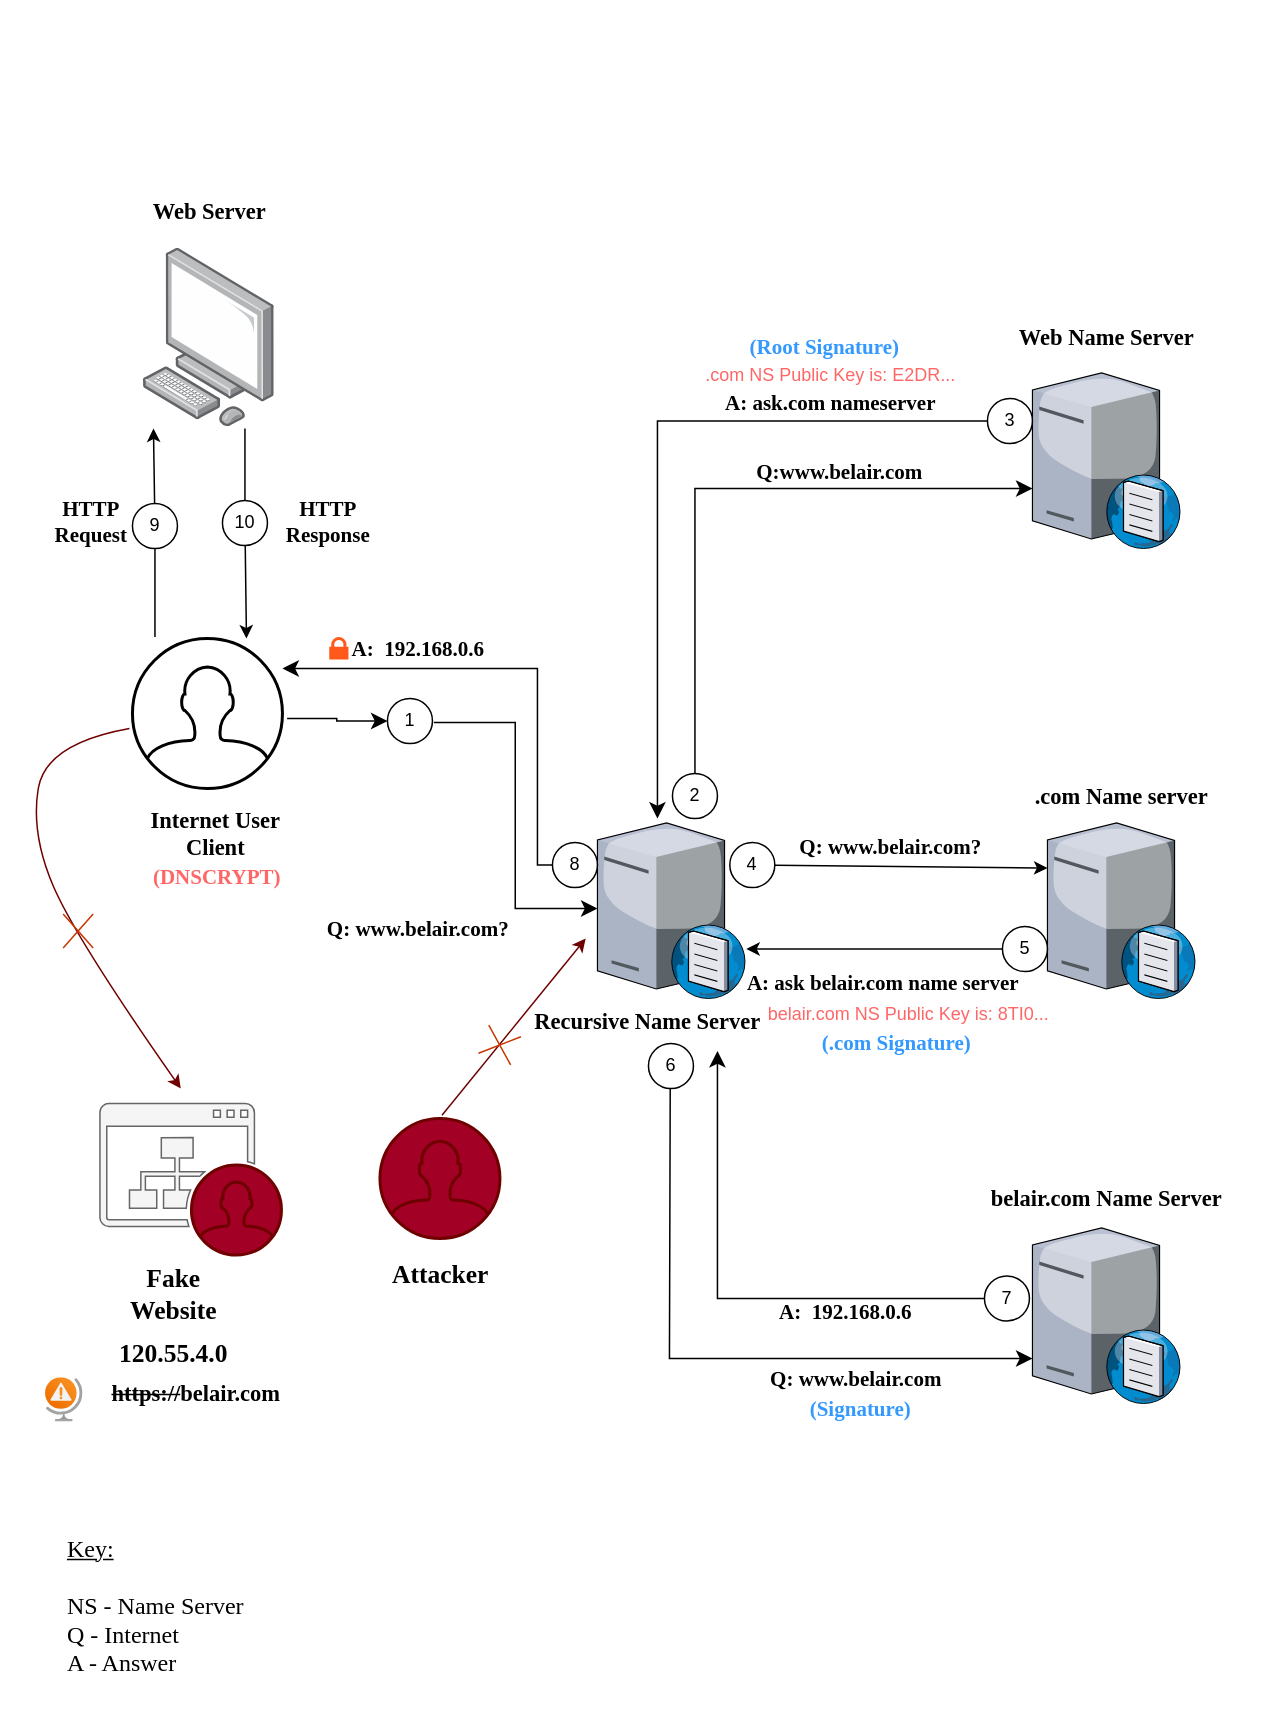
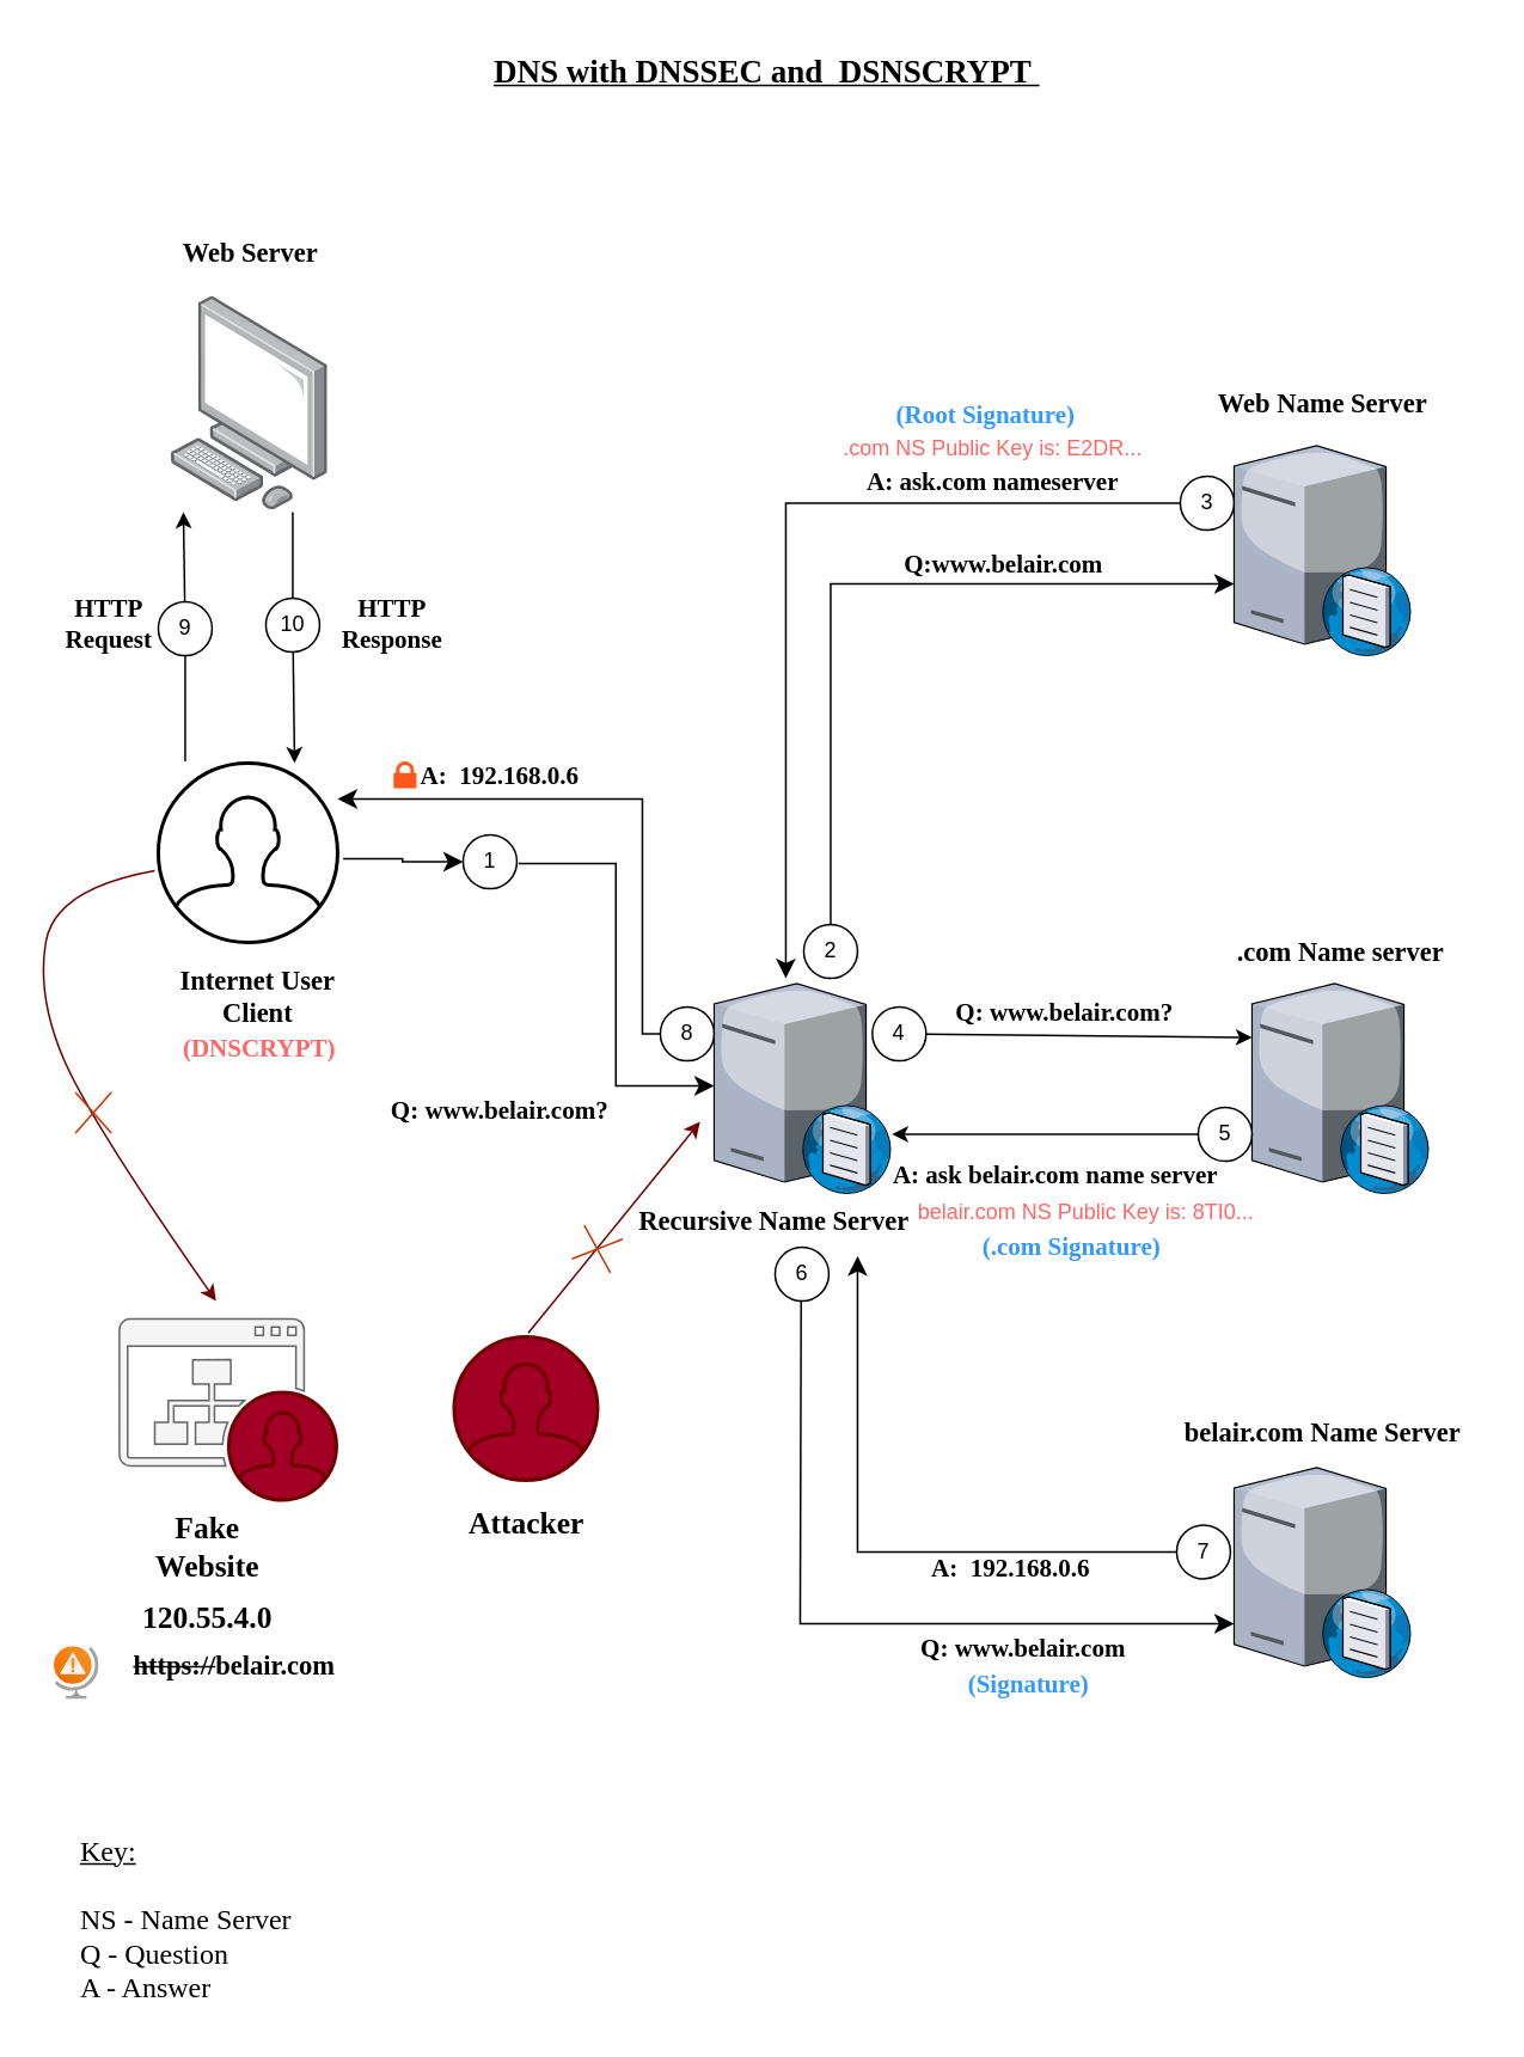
+ <mxCell id="69" value="DNS with DNSSEC and&amp;nbsp; DSNSCRYPT&amp;nbsp;" style="text;html=1;align=center;verticalAlign=middle;resizable=0;points=[];autosize=1;strokeColor=none;fillColor=none;fontSize=18;fontStyle=5;fontFamily=Times New Roman;" vertex="1" parent="1"><mxGeometry x="262" y="20" width="330" height="40" as="geometry" /></mxCell>
- <mxCell id="70" value="&lt;div style=&quot;text-align: justify; font-size: 16px;&quot;&gt;&lt;span style=&quot;background-color: initial; font-size: 16px;&quot;&gt;&lt;u&gt;Key:&lt;/u&gt;&lt;/span&gt;&lt;/div&gt;&lt;div style=&quot;text-align: justify; font-size: 16px;&quot;&gt;&lt;span style=&quot;background-color: initial; font-size: 16px;&quot;&gt;&lt;u&gt;&lt;br&gt;&lt;/u&gt;&lt;/span&gt;&lt;/div&gt;&lt;div style=&quot;text-align: justify; font-size: 16px;&quot;&gt;&lt;span style=&quot;background-color: initial; font-size: 16px;&quot;&gt;NS - Name Server&lt;/span&gt;&lt;/div&gt;&lt;div style=&quot;text-align: justify; font-size: 16px;&quot;&gt;&lt;span style=&quot;background-color: initial; font-size: 16px;&quot;&gt;Q - Internet&lt;/span&gt;&lt;/div&gt;&lt;div style=&quot;text-align: justify; font-size: 16px;&quot;&gt;&lt;span style=&quot;background-color: initial; font-size: 16px;&quot;&gt;A - Answer&amp;nbsp;&lt;/span&gt;&lt;/div&gt;" style="text;html=1;align=center;verticalAlign=middle;resizable=0;points=[];autosize=1;strokeColor=none;fillColor=none;fontSize=16;fontFamily=Times New Roman;" vertex="1" parent="1"><mxGeometry x="32.8" y="1015" width="140" height="110" as="geometry" /></mxCell>
+ <mxCell id="70" value="&lt;div style=&quot;text-align: justify; font-size: 16px;&quot;&gt;&lt;span style=&quot;background-color: initial; font-size: 16px;&quot;&gt;&lt;u&gt;Key:&lt;/u&gt;&lt;/span&gt;&lt;/div&gt;&lt;div style=&quot;text-align: justify; font-size: 16px;&quot;&gt;&lt;span style=&quot;background-color: initial; font-size: 16px;&quot;&gt;&lt;u&gt;&lt;br&gt;&lt;/u&gt;&lt;/span&gt;&lt;/div&gt;&lt;div style=&quot;text-align: justify; font-size: 16px;&quot;&gt;&lt;span style=&quot;background-color: initial; font-size: 16px;&quot;&gt;NS - Name Server&lt;/span&gt;&lt;/div&gt;&lt;div style=&quot;text-align: justify; font-size: 16px;&quot;&gt;&lt;span style=&quot;background-color: initial; font-size: 16px;&quot;&gt;Q - Question&lt;/span&gt;&lt;/div&gt;&lt;div style=&quot;text-align: justify; font-size: 16px;&quot;&gt;&lt;span style=&quot;background-color: initial; font-size: 16px;&quot;&gt;A - Answer&amp;nbsp;&lt;/span&gt;&lt;/div&gt;" style="text;html=1;align=center;verticalAlign=middle;resizable=0;points=[];autosize=1;strokeColor=none;fillColor=none;fontSize=16;fontFamily=Times New Roman;" vertex="1" parent="1"><mxGeometry x="32.8" y="1015" width="140" height="110" as="geometry" /></mxCell>
